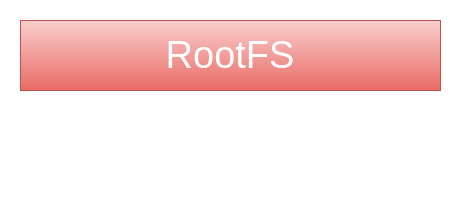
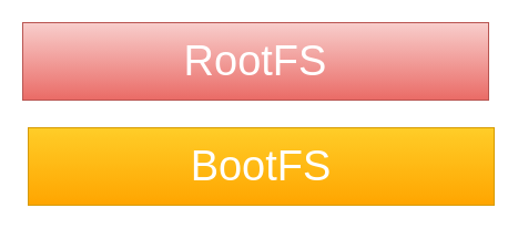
+ <mxCell id="2" value="&lt;font style=&quot;font-size: 38px&quot; color=&quot;#ffffff&quot;&gt;BootFS&lt;/font&gt;" style="rounded=0;whiteSpace=wrap;html=1;fillColor=#ffcd28;strokeColor=#d79b00;gradientColor=#ffa500;" vertex="1" parent="1"><mxGeometry x="25" y="115" width="420" height="70" as="geometry" /></mxCell>
